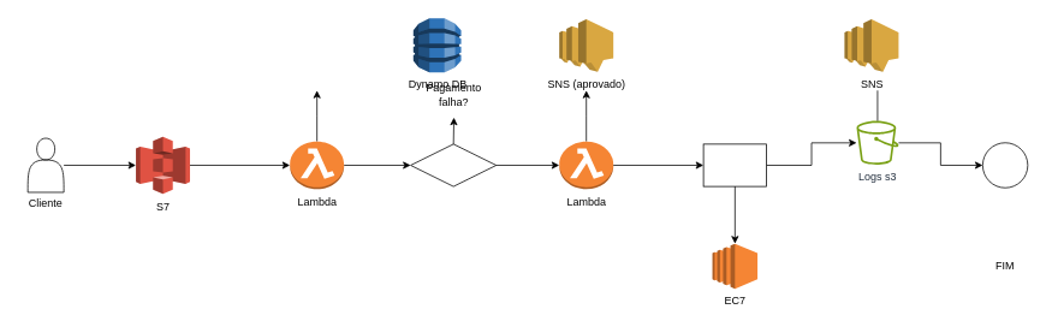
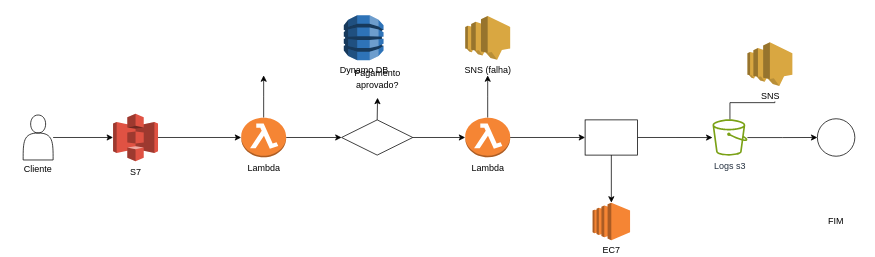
- <mxCell id="25" value="SNS" style="outlineConnect=0;dashed=0;verticalLabelPosition=bottom;verticalAlign=top;align=center;html=1;shape=mxgraph.aws3.sns;fillColor=#D9A741;gradientColor=none;" vertex="1" parent="1"><mxGeometry x="936.63" y="20.88" width="60" height="58.25" as="geometry" /></mxCell>
+ <mxCell id="25" value="SNS" style="outlineConnect=0;dashed=0;verticalLabelPosition=bottom;verticalAlign=top;align=center;html=1;shape=mxgraph.aws3.sns;fillColor=#D9A741;gradientColor=none;" vertex="1" parent="1"><mxGeometry x="996.63" y="55.88" width="60" height="58.25" as="geometry" /></mxCell>
- <mxCell id="12" value="SNS (aprovado)" style="outlineConnect=0;dashed=0;verticalLabelPosition=bottom;verticalAlign=top;align=center;html=1;shape=mxgraph.aws3.sns;fillColor=#D9A741;gradientColor=none;" vertex="1" parent="1"><mxGeometry x="620" y="20.88" width="60" height="58.25" as="geometry" /></mxCell>
+ <mxCell id="12" value="SNS (falha)" style="outlineConnect=0;dashed=0;verticalLabelPosition=bottom;verticalAlign=top;align=center;html=1;shape=mxgraph.aws3.sns;fillColor=#D9A741;gradientColor=none;" vertex="1" parent="1"><mxGeometry x="620" y="20.88" width="60" height="58.25" as="geometry" /></mxCell>
- <mxCell id="16" value="Pagamento&lt;div&gt;falha?&lt;/div&gt;" style="text;html=1;whiteSpace=wrap;strokeColor=none;fillColor=none;align=center;verticalAlign=middle;rounded=0;" vertex="1" parent="1"><mxGeometry x="472.5" y="90" width="60" height="30" as="geometry" /></mxCell>
+ <mxCell id="16" value="Pagamento&lt;div&gt;aprovado?&lt;/div&gt;" style="text;html=1;whiteSpace=wrap;strokeColor=none;fillColor=none;align=center;verticalAlign=middle;rounded=0;" vertex="1" parent="1"><mxGeometry x="472.5" y="90" width="60" height="30" as="geometry" /></mxCell>
- <mxCell id="24" value="Logs s3" style="sketch=0;outlineConnect=0;fontColor=#232F3E;gradientColor=none;fillColor=#7AA116;strokeColor=none;dashed=0;verticalLabelPosition=bottom;verticalAlign=top;align=center;html=1;fontSize=12;fontStyle=0;aspect=fixed;pointerEvents=1;shape=mxgraph.aws4.bucket;" vertex="1" parent="1"><mxGeometry x="950" y="133.75" width="46.63" height="48.5" as="geometry" /></mxCell>
+ <mxCell id="24" value="Logs s3" style="sketch=0;outlineConnect=0;fontColor=#232F3E;gradientColor=none;fillColor=#7AA116;strokeColor=none;dashed=0;verticalLabelPosition=bottom;verticalAlign=top;align=center;html=1;fontSize=12;fontStyle=0;aspect=fixed;pointerEvents=1;shape=mxgraph.aws4.bucket;" vertex="1" parent="1"><mxGeometry x="950" y="158.75" width="46.63" height="48.5" as="geometry" /></mxCell>
